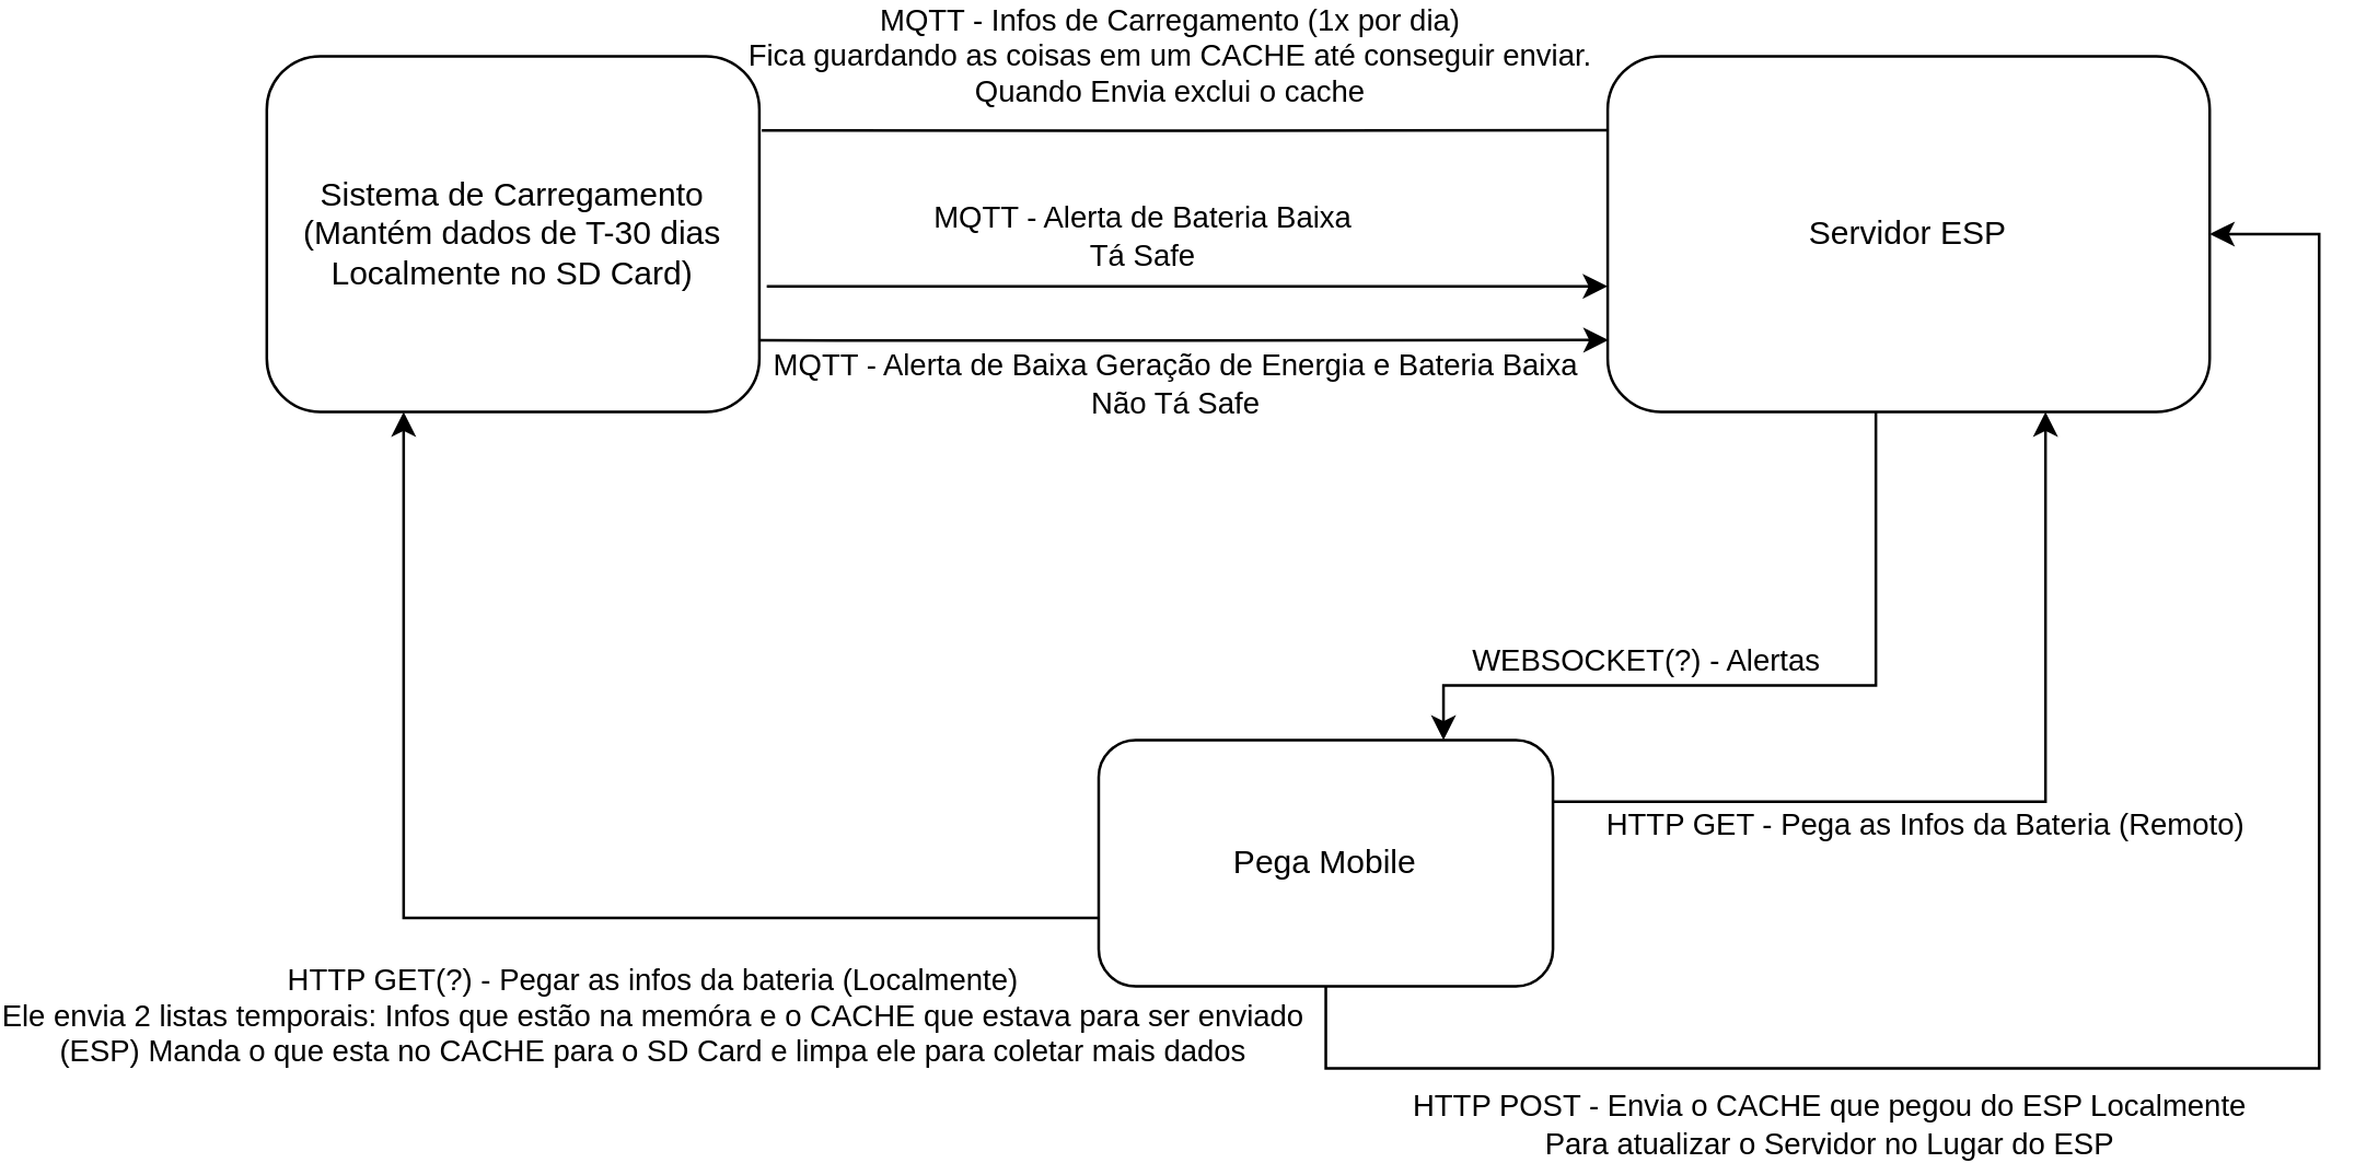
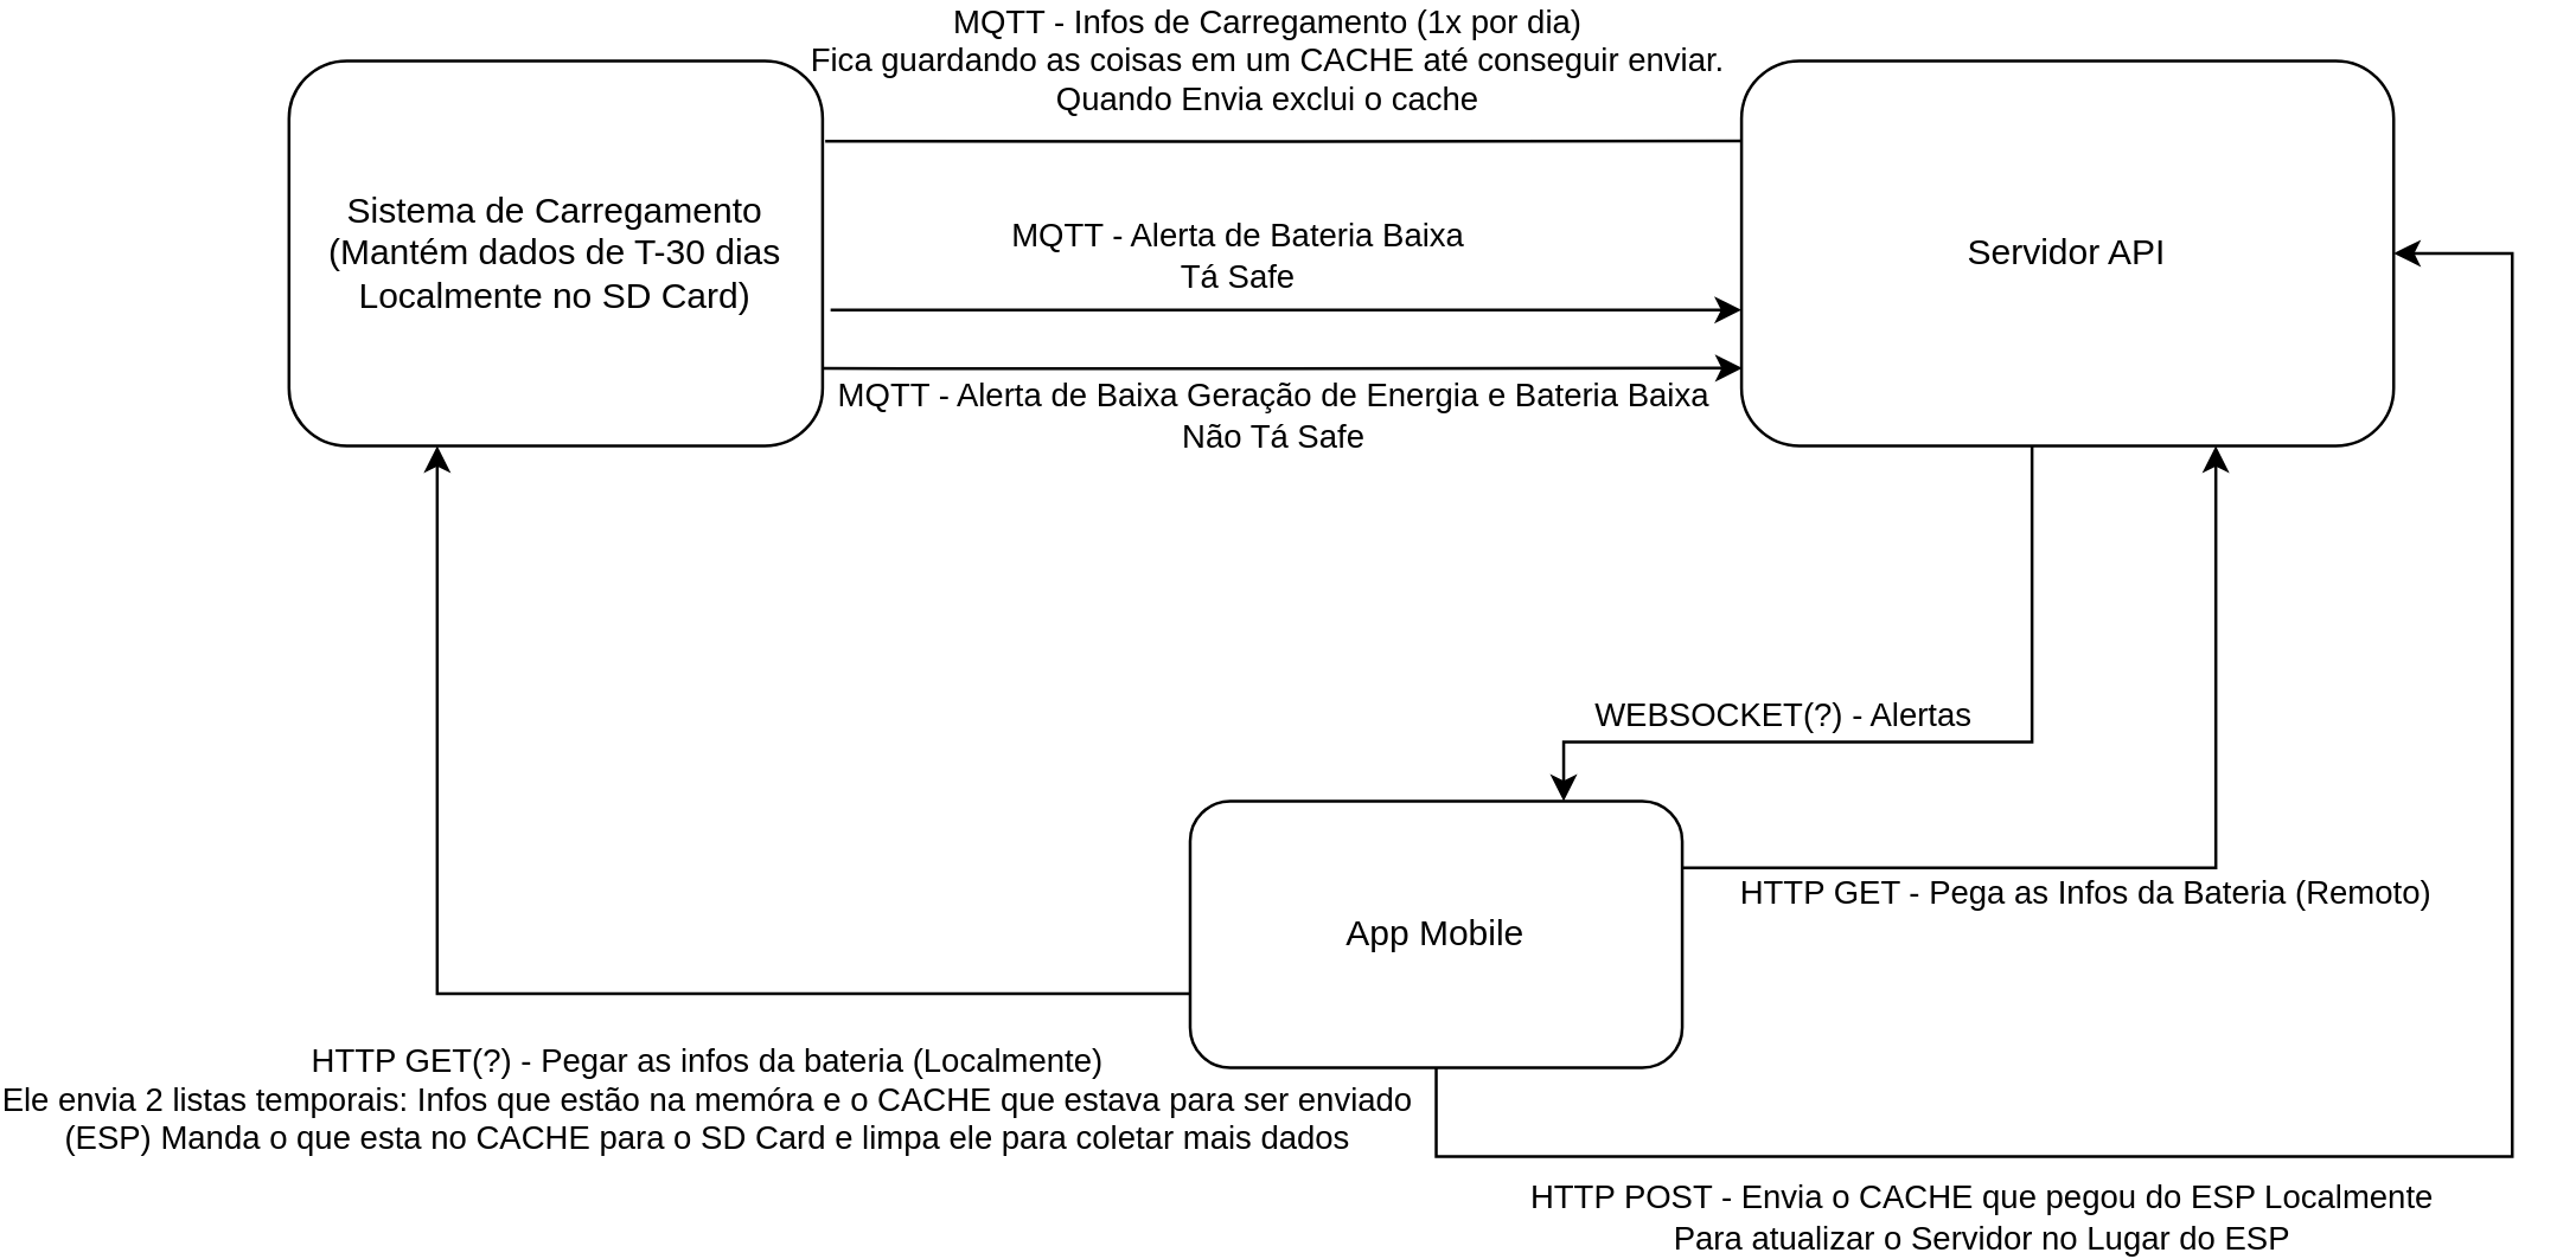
- <mxCell id="10" value="Servidor ESP" style="rounded=1;whiteSpace=wrap;html=1;" vertex="1" parent="1"><mxGeometry x="510" y="20" width="220" height="130" as="geometry" /></mxCell>
+ <mxCell id="10" value="Servidor API" style="rounded=1;whiteSpace=wrap;html=1;" vertex="1" parent="1"><mxGeometry x="510" y="20" width="220" height="130" as="geometry" /></mxCell>
- <mxCell id="17" value="Pega Mobile" style="rounded=1;whiteSpace=wrap;html=1;" vertex="1" parent="1"><mxGeometry x="324" y="270" width="166" height="90" as="geometry" /></mxCell>
+ <mxCell id="17" value="App Mobile" style="rounded=1;whiteSpace=wrap;html=1;" vertex="1" parent="1"><mxGeometry x="324" y="270" width="166" height="90" as="geometry" /></mxCell>
